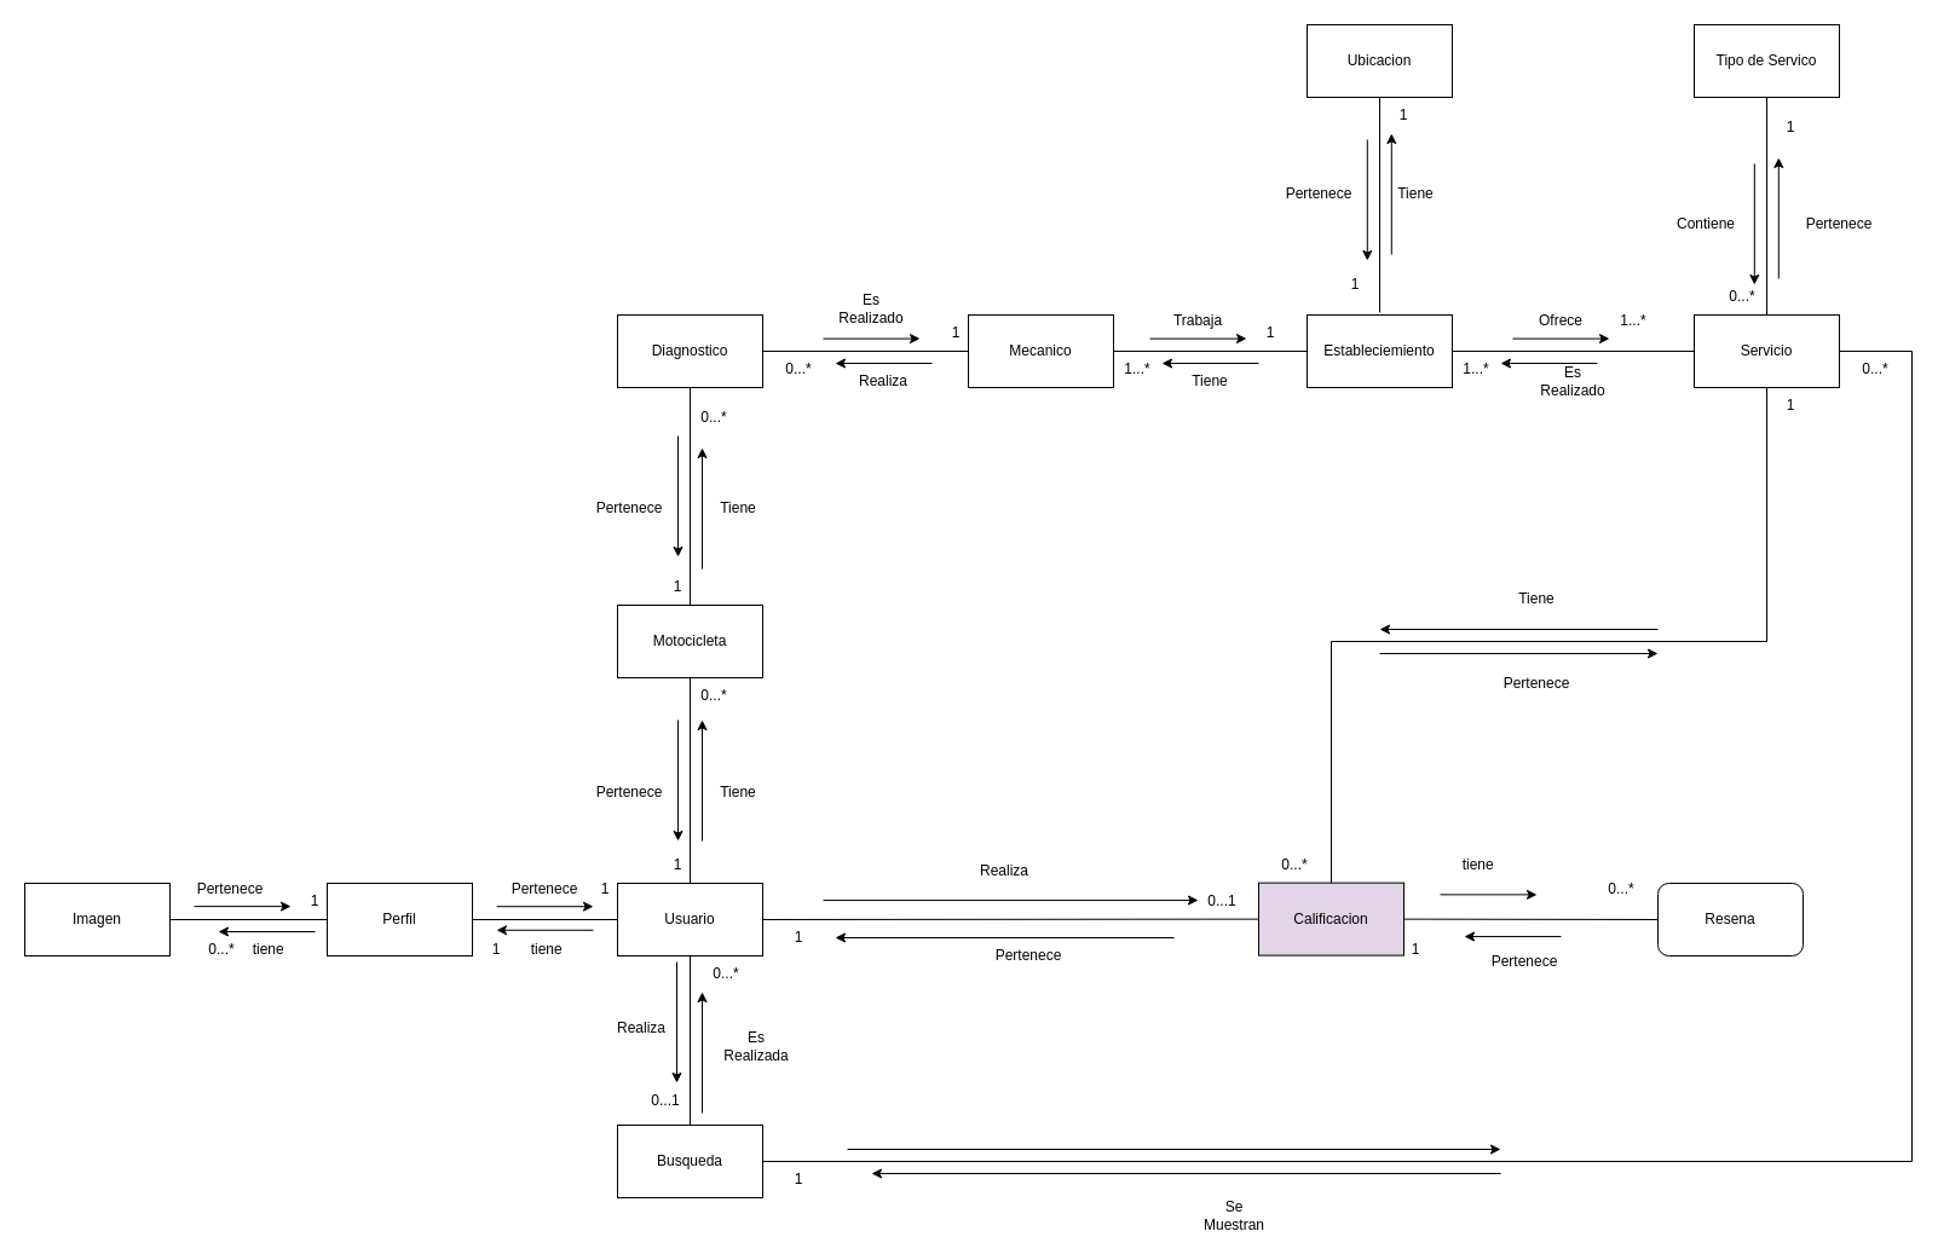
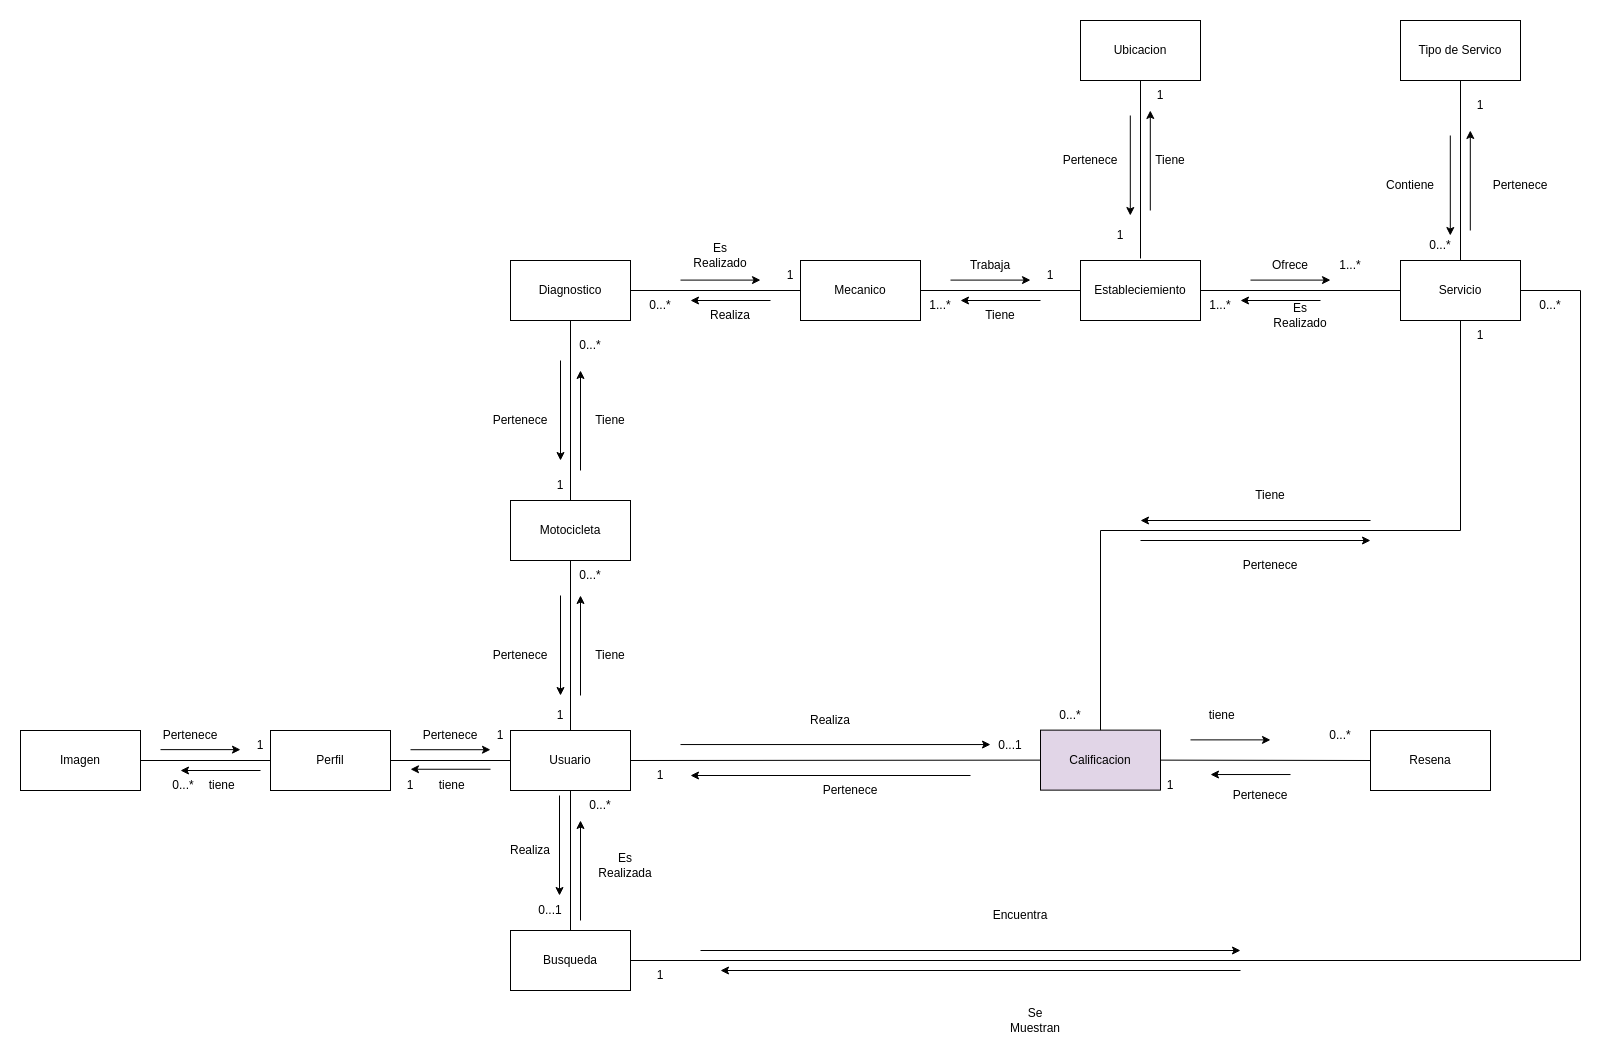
- <mxCell id="82" value="Resena" style="whiteSpace=wrap;html=1;rounded=1;" parent="1" vertex="1"><mxGeometry x="1370" y="730" width="120" height="60" as="geometry" /></mxCell>
+ <mxCell id="82" value="Resena" style="rounded=0;whiteSpace=wrap;html=1;" parent="1" vertex="1"><mxGeometry x="1370" y="730" width="120" height="60" as="geometry" /></mxCell>
+ <mxCell id="65" value="Encuentra" style="text;html=1;align=center;verticalAlign=middle;whiteSpace=wrap;rounded=0;" parent="1" vertex="1"><mxGeometry x="990" y="900" width="60" height="30" as="geometry" /></mxCell>
- <mxCell id="64" value="Se Muestran" style="text;html=1;align=center;verticalAlign=middle;whiteSpace=wrap;rounded=0;" parent="1" vertex="1"><mxGeometry x="990" y="990" width="60" height="30" as="geometry" /></mxCell>
+ <mxCell id="64" value="Se Muestran" style="text;html=1;align=center;verticalAlign=middle;whiteSpace=wrap;rounded=0;" parent="1" vertex="1"><mxGeometry x="1005" y="1005" width="60" height="30" as="geometry" /></mxCell>
